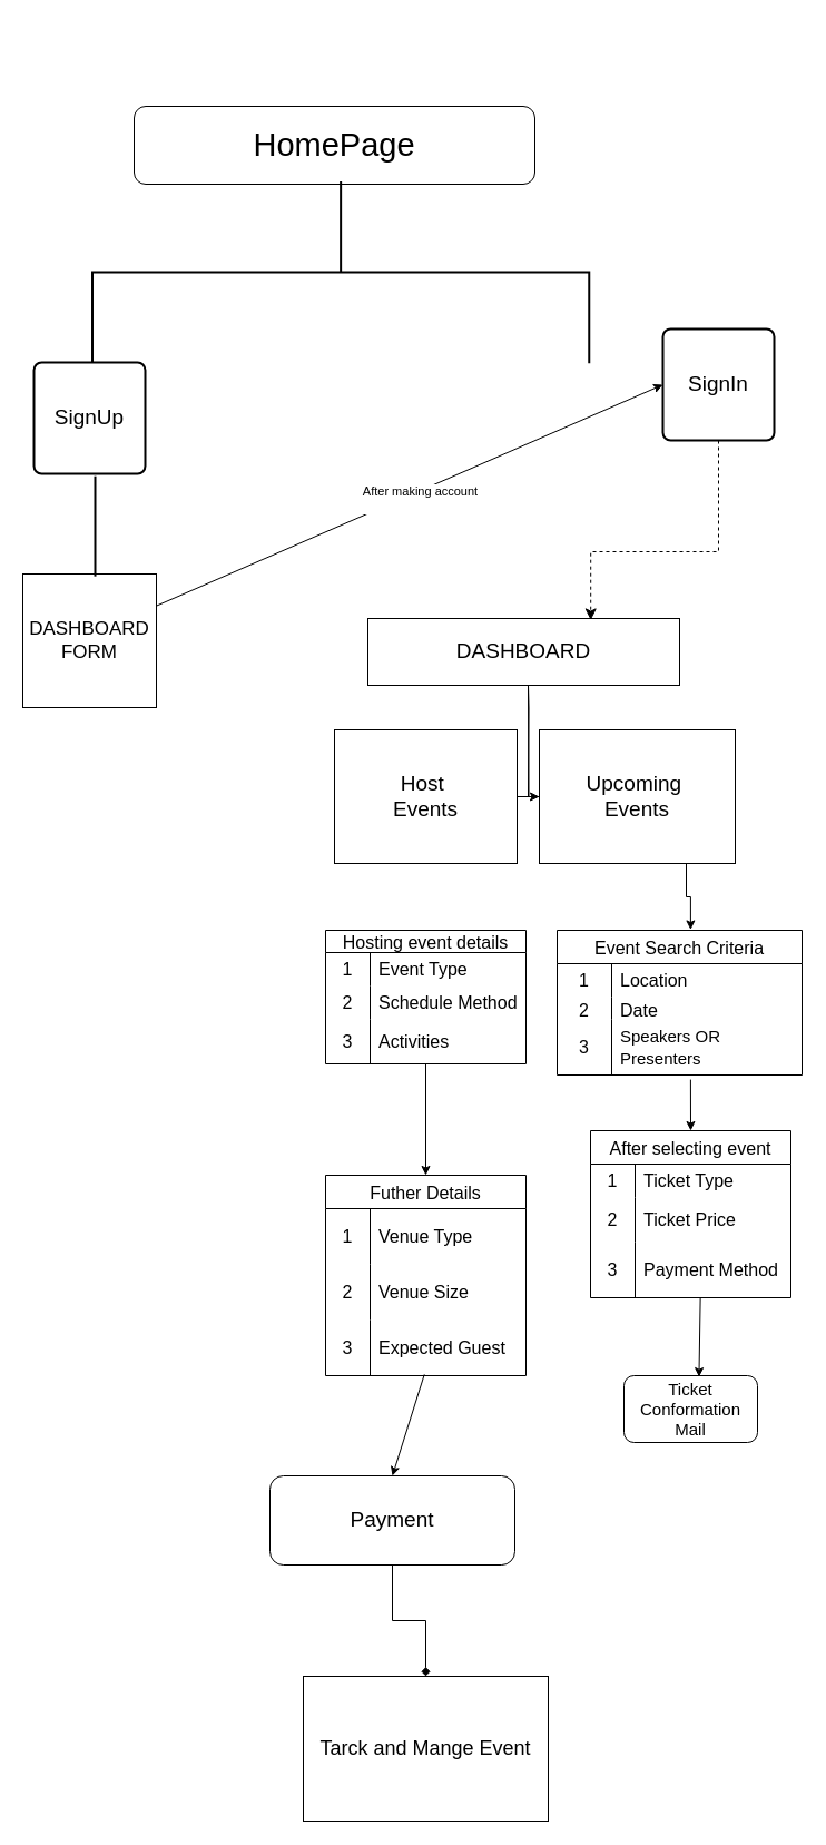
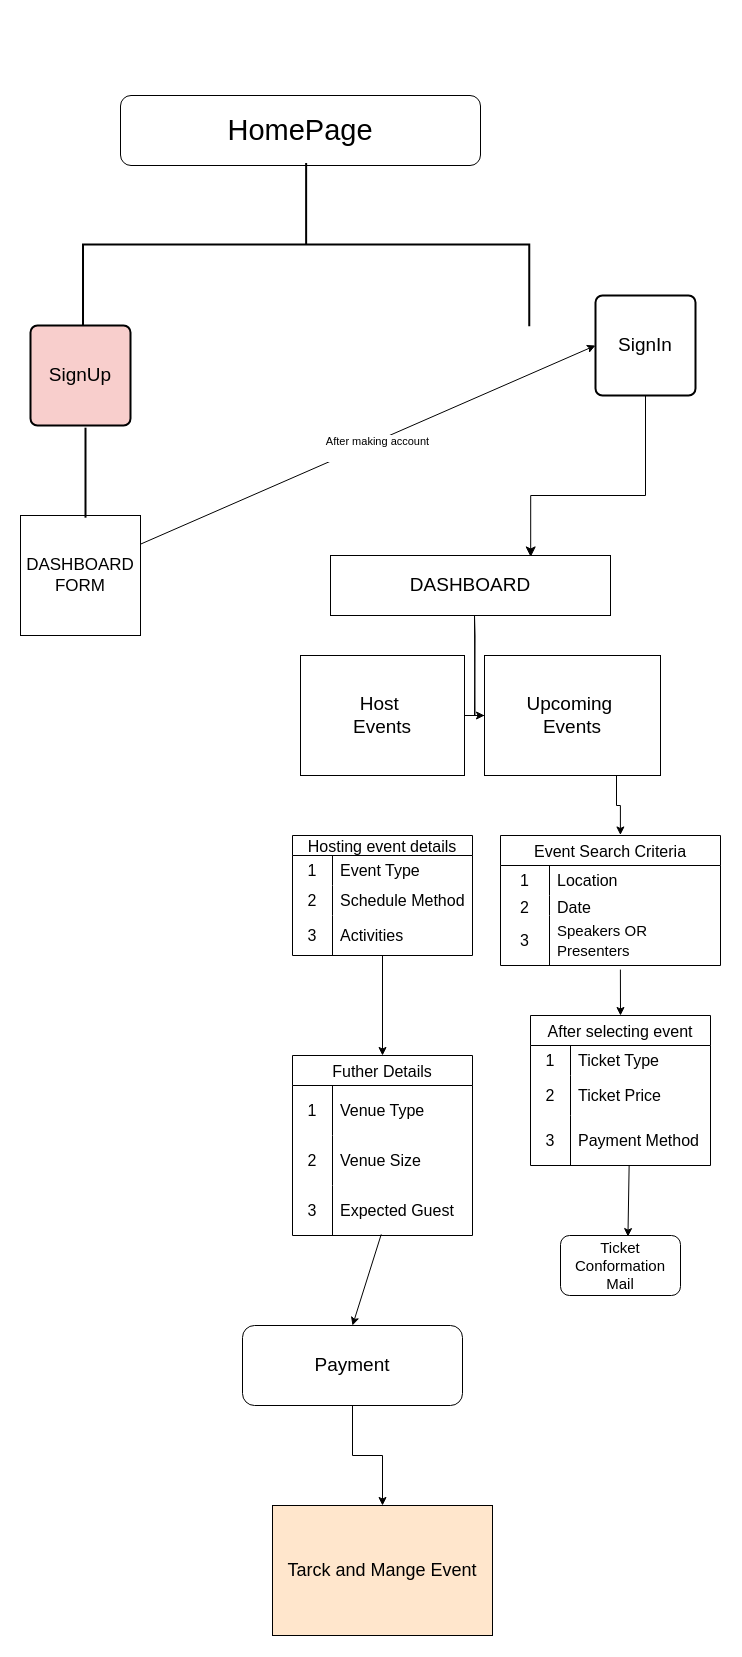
- <mxCell id="4" value="&lt;font style=&quot;font-size: 19px;&quot;&gt;SignUp&lt;/font&gt;" style="rounded=1;whiteSpace=wrap;html=1;absoluteArcSize=1;arcSize=14;strokeWidth=2;" vertex="1" parent="1"><mxGeometry x="30" y="325" width="100" height="100" as="geometry" /></mxCell>
+ <mxCell id="4" value="&lt;font style=&quot;font-size: 19px;&quot;&gt;SignUp&lt;/font&gt;" style="rounded=1;whiteSpace=wrap;html=1;absoluteArcSize=1;arcSize=14;strokeWidth=2;fillColor=#f8cecc;" vertex="1" parent="1"><mxGeometry x="30" y="325" width="100" height="100" as="geometry" /></mxCell>
- <mxCell id="7" value="" style="edgeStyle=elbowEdgeStyle;elbow=vertical;endArrow=classic;html=1;curved=0;rounded=0;endSize=8;startSize=8;exitX=0.5;exitY=1;exitDx=0;exitDy=0;entryX=0.715;entryY=0.024;entryDx=0;entryDy=0;entryPerimeter=0;dashed=1;" edge="1" parent="1" source="5" target="6"><mxGeometry width="50" height="50" relative="1" as="geometry"><mxPoint x="490" y="485" as="sourcePoint" /><mxPoint x="540" y="535" as="targetPoint" /><Array as="points"><mxPoint x="530" y="495" /></Array></mxGeometry></mxCell>
+ <mxCell id="7" value="" style="edgeStyle=elbowEdgeStyle;elbow=vertical;endArrow=classic;html=1;curved=0;rounded=0;endSize=8;startSize=8;exitX=0.5;exitY=1;exitDx=0;exitDy=0;entryX=0.715;entryY=0.024;entryDx=0;entryDy=0;entryPerimeter=0;" edge="1" parent="1" source="5" target="6"><mxGeometry width="50" height="50" relative="1" as="geometry"><mxPoint x="490" y="485" as="sourcePoint" /><mxPoint x="540" y="535" as="targetPoint" /><Array as="points"><mxPoint x="530" y="495" /></Array></mxGeometry></mxCell>
- <mxCell id="63" style="edgeStyle=orthogonalEdgeStyle;rounded=0;orthogonalLoop=1;jettySize=auto;html=1;exitX=0.5;exitY=1;exitDx=0;exitDy=0;entryX=0.5;entryY=0;entryDx=0;entryDy=0;endArrow=diamond;" edge="1" parent="1" source="64" target="66"><mxGeometry relative="1" as="geometry" /></mxCell>
+ <mxCell id="63" style="edgeStyle=orthogonalEdgeStyle;rounded=0;orthogonalLoop=1;jettySize=auto;html=1;exitX=0.5;exitY=1;exitDx=0;exitDy=0;entryX=0.5;entryY=0;entryDx=0;entryDy=0;" edge="1" parent="1" source="64" target="66"><mxGeometry relative="1" as="geometry" /></mxCell>
- <mxCell id="66" value="&lt;font style=&quot;font-size: 18px;&quot;&gt;Tarck and Mange Event&lt;/font&gt;" style="rounded=0;whiteSpace=wrap;html=1;" vertex="1" parent="1"><mxGeometry x="272" y="1505" width="220" height="130" as="geometry" /></mxCell>
+ <mxCell id="66" value="&lt;font style=&quot;font-size: 18px;&quot;&gt;Tarck and Mange Event&lt;/font&gt;" style="rounded=0;whiteSpace=wrap;html=1;fillColor=#ffe6cc;" vertex="1" parent="1"><mxGeometry x="272" y="1505" width="220" height="130" as="geometry" /></mxCell>
